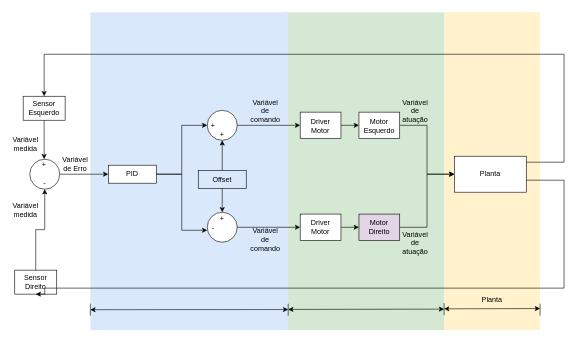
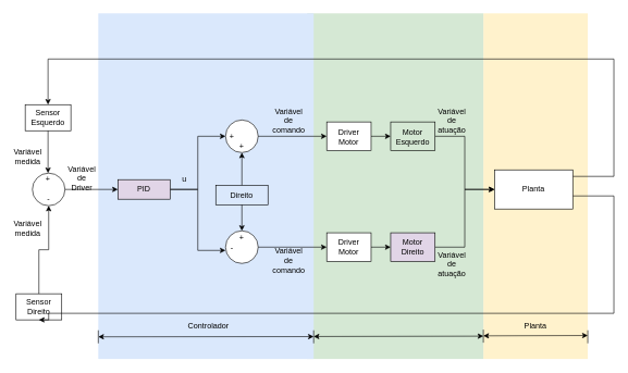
- <mxCell id="36" value="Motor&lt;br&gt;Esquerdo" style="rounded=0;whiteSpace=wrap;html=1;" parent="1" vertex="1"><mxGeometry x="598" y="186.5" width="68" height="44" as="geometry" /></mxCell>
+ <mxCell id="36" value="Motor&lt;br&gt;Esquerdo" style="rounded=0;whiteSpace=wrap;html=1;fillColor=#d5e8d4;" parent="1" vertex="1"><mxGeometry x="598" y="186.5" width="68" height="44" as="geometry" /></mxCell>
- <mxCell id="9" value="Variável de Erro" style="text;html=1;strokeColor=none;fillColor=none;align=center;verticalAlign=middle;whiteSpace=wrap;rounded=0;direction=south;" parent="1" vertex="1"><mxGeometry x="115" y="227.75" width="20" height="90" as="geometry" /></mxCell>
+ <mxCell id="9" value="Variável de Driver" style="text;html=1;strokeColor=none;fillColor=none;align=center;verticalAlign=middle;whiteSpace=wrap;rounded=0;direction=south;" parent="1" vertex="1"><mxGeometry x="115" y="227.75" width="20" height="90" as="geometry" /></mxCell>
+ <mxCell id="48" value="u" style="text;html=1;strokeColor=none;fillColor=none;align=center;verticalAlign=middle;whiteSpace=wrap;rounded=0;direction=south;" vertex="1" parent="1"><mxGeometry x="260" y="260" width="44" height="29.5" as="geometry" /></mxCell>
- <mxCell id="7" value="PID" style="rounded=0;whiteSpace=wrap;html=1;" parent="1" vertex="1"><mxGeometry x="180" y="275" width="80" height="30" as="geometry" /></mxCell>
+ <mxCell id="7" value="PID" style="rounded=0;whiteSpace=wrap;html=1;fillColor=#e1d5e7;" parent="1" vertex="1"><mxGeometry x="180" y="275" width="80" height="30" as="geometry" /></mxCell>
- <mxCell id="28" value="Offset" style="text;html=1;align=center;verticalAlign=middle;whiteSpace=wrap;rounded=0;strokeColor=#000000;" parent="1" vertex="1"><mxGeometry x="330" y="283.5" width="80" height="30" as="geometry" /></mxCell>
+ <mxCell id="28" value="Direito" style="text;html=1;align=center;verticalAlign=middle;whiteSpace=wrap;rounded=0;strokeColor=#000000;" parent="1" vertex="1"><mxGeometry x="330" y="283.5" width="80" height="30" as="geometry" /></mxCell>
+ <mxCell id="57" value="Controlador" style="text;html=1;strokeColor=none;fillColor=none;align=center;verticalAlign=middle;whiteSpace=wrap;rounded=0;shadow=0;glass=0;sketch=0;" vertex="1" parent="50"><mxGeometry x="149" width="40" height="20" as="geometry" /></mxCell>
